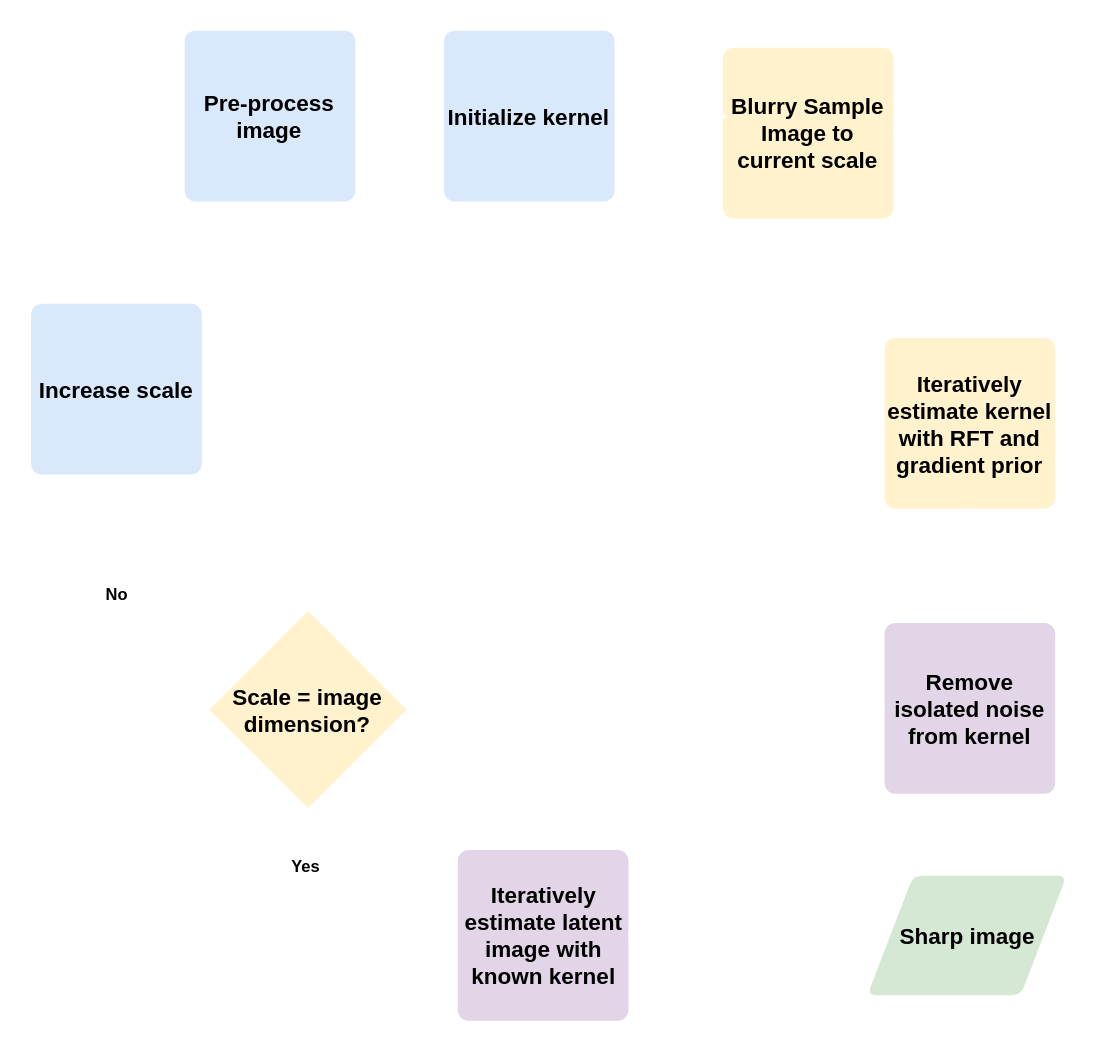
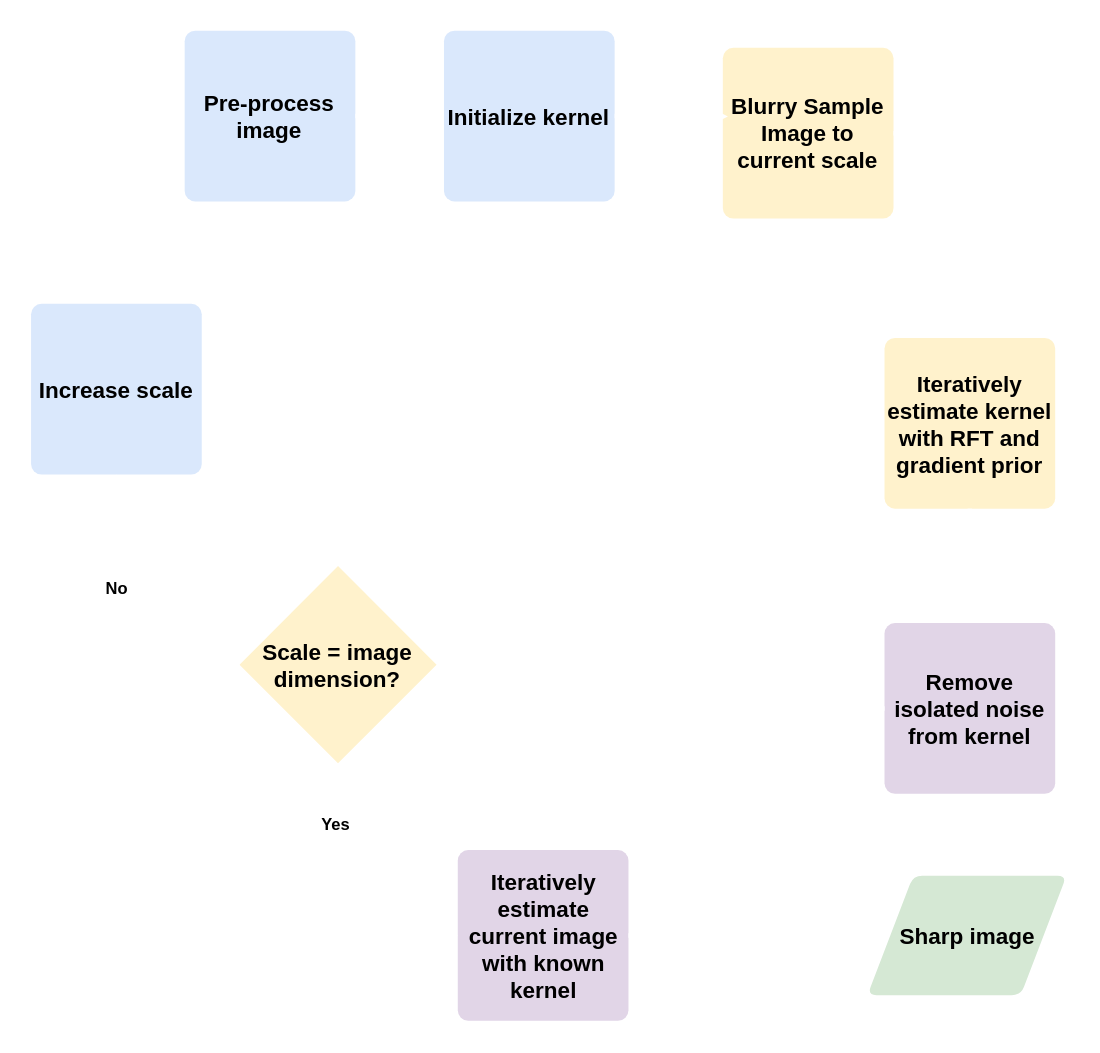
- <mxCell id="11" value="&lt;b&gt;&lt;font style=&quot;font-size: 15px;&quot;&gt;Scale = image dimension?&lt;/font&gt;&lt;/b&gt;" style="strokeWidth=2;html=1;shape=mxgraph.flowchart.decision;whiteSpace=wrap;strokeColor=none;fillColor=#fff2cc;container=0;" vertex="1" parent="1"><mxGeometry x="139" y="406.9" width="131.38" height="131.38" as="geometry" /></mxCell>
+ <mxCell id="11" value="&lt;b&gt;&lt;font style=&quot;font-size: 15px;&quot;&gt;Scale = image dimension?&lt;/font&gt;&lt;/b&gt;" style="strokeWidth=2;html=1;shape=mxgraph.flowchart.decision;whiteSpace=wrap;strokeColor=none;fillColor=#fff2cc;container=0;" vertex="1" parent="1"><mxGeometry x="159" y="376.9" width="131.38" height="131.38" as="geometry" /></mxCell>
- <mxCell id="17" value="&lt;b&gt;&lt;font style=&quot;font-size: 15px;&quot;&gt;Iteratively estimate latent image with known kernel&lt;/font&gt;&lt;/b&gt;" style="rounded=1;whiteSpace=wrap;html=1;absoluteArcSize=1;arcSize=14;strokeWidth=2;strokeColor=none;fillColor=#e1d5e7;container=0;" vertex="1" parent="1"><mxGeometry x="304.521" y="566.207" width="113.794" height="113.793" as="geometry" /></mxCell>
+ <mxCell id="17" value="&lt;b&gt;&lt;font style=&quot;font-size: 15px;&quot;&gt;Iteratively estimate current image with known kernel&lt;/font&gt;&lt;/b&gt;" style="rounded=1;whiteSpace=wrap;html=1;absoluteArcSize=1;arcSize=14;strokeWidth=2;strokeColor=none;fillColor=#e1d5e7;container=0;" vertex="1" parent="1"><mxGeometry x="304.521" y="566.207" width="113.794" height="113.793" as="geometry" /></mxCell>
